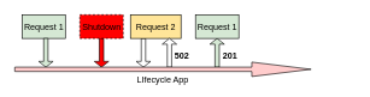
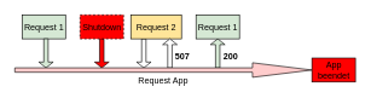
- <mxCell id="9" value="502" style="text;align=center;fontStyle=1;verticalAlign=middle;spacingLeft=3;spacingRight=3;strokeColor=none;rotatable=0;points=[[0,0.5],[1,0.5]];portConstraint=eastwest;" vertex="1" parent="1"><mxGeometry x="230" y="63" width="43" height="26" as="geometry" /></mxCell>
+ <mxCell id="9" value="507" style="text;align=center;fontStyle=1;verticalAlign=middle;spacingLeft=3;spacingRight=3;strokeColor=none;rotatable=0;points=[[0,0.5],[1,0.5]];portConstraint=eastwest;" vertex="1" parent="1"><mxGeometry x="230" y="63" width="43" height="26" as="geometry" /></mxCell>
- <mxCell id="12" value="201" style="text;align=center;fontStyle=1;verticalAlign=middle;spacingLeft=3;spacingRight=3;strokeColor=none;rotatable=0;points=[[0,0.5],[1,0.5]];portConstraint=eastwest;" vertex="1" parent="1"><mxGeometry x="293" y="63" width="50" height="26" as="geometry" /></mxCell>
+ <mxCell id="12" value="200" style="text;align=center;fontStyle=1;verticalAlign=middle;spacingLeft=3;spacingRight=3;strokeColor=none;rotatable=0;points=[[0,0.5],[1,0.5]];portConstraint=eastwest;" vertex="1" parent="1"><mxGeometry x="293" y="63" width="50" height="26" as="geometry" /></mxCell>
- <mxCell id="13" value="&lt;br&gt;&lt;br&gt;LIfecycle App" style="shape=singleArrow;whiteSpace=wrap;html=1;fillColor=#FFCCCC;" vertex="1" parent="1"><mxGeometry x="20" y="86" width="410" height="20" as="geometry" /></mxCell>
+ <mxCell id="13" value="&lt;br&gt;&lt;br&gt;Request App" style="shape=singleArrow;whiteSpace=wrap;html=1;fillColor=#FFCCCC;" vertex="1" parent="1"><mxGeometry x="20" y="86" width="410" height="20" as="geometry" /></mxCell>
+ <mxCell id="14" value="App &lt;br&gt;beendet" style="html=1;fillColor=#FF0000;" vertex="1" parent="1"><mxGeometry x="430" y="79.5" width="60" height="33" as="geometry" /></mxCell>
